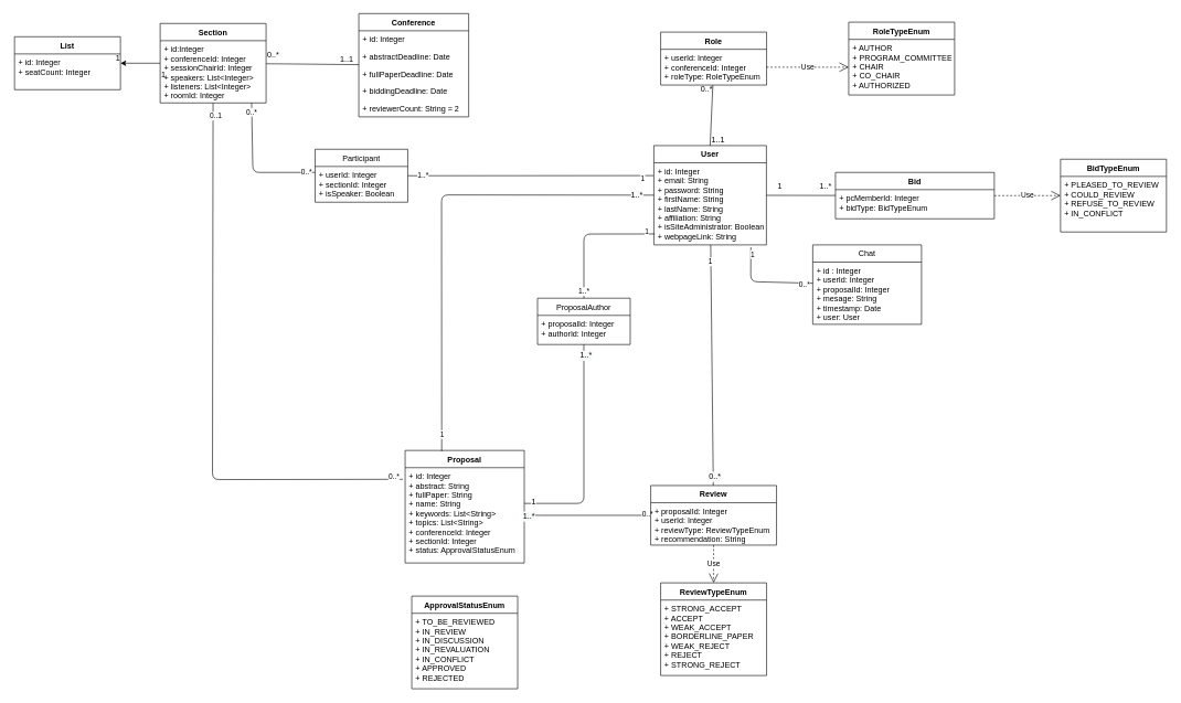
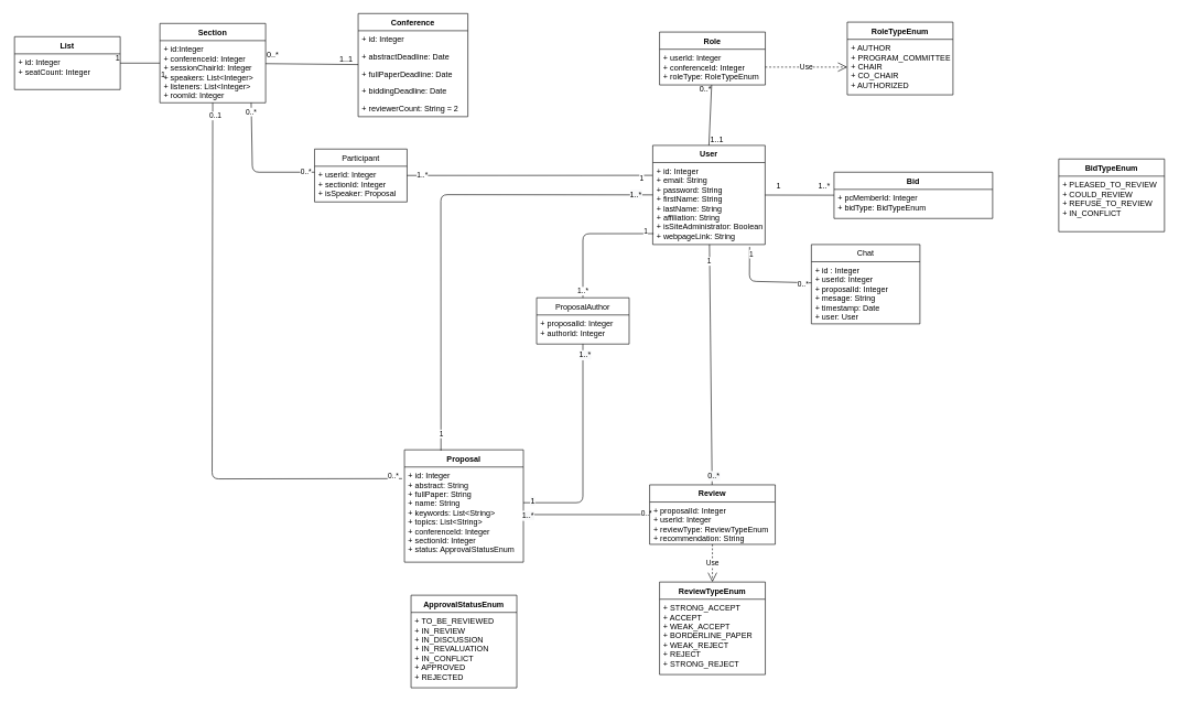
- <mxCell id="16" value="" style="endArrow=classic;html=1;rounded=0;" parent="1" target="14" edge="1" source="12"><mxGeometry relative="1" as="geometry"><mxPoint x="1108" y="-17" as="sourcePoint" /><mxPoint x="1196.719" y="-19.801" as="targetPoint" /></mxGeometry></mxCell>
+ <mxCell id="16" value="" style="endArrow=none;html=1;rounded=0;" parent="1" target="14" edge="1" source="12"><mxGeometry relative="1" as="geometry"><mxPoint x="1108" y="-17" as="sourcePoint" /><mxPoint x="1196.719" y="-19.801" as="targetPoint" /></mxGeometry></mxCell>
- <mxCell id="60" value="+ userId: Integer&#10;+ sectionId: Integer&#10;+ isSpeaker: Boolean" style="text;strokeColor=none;fillColor=none;align=left;verticalAlign=top;spacingLeft=4;spacingRight=4;overflow=hidden;rotatable=0;points=[[0,0.5],[1,0.5]];portConstraint=eastwest;" vertex="1" parent="59"><mxGeometry y="26" width="140" height="54" as="geometry" /></mxCell>
+ <mxCell id="60" value="+ userId: Integer&#10;+ sectionId: Integer&#10;+ isSpeaker: Proposal" style="text;strokeColor=none;fillColor=none;align=left;verticalAlign=top;spacingLeft=4;spacingRight=4;overflow=hidden;rotatable=0;points=[[0,0.5],[1,0.5]];portConstraint=eastwest;" vertex="1" parent="59"><mxGeometry y="26" width="140" height="54" as="geometry" /></mxCell>
- <mxCell id="42" value="Use" style="endArrow=open;endSize=12;dashed=1;html=1;" parent="1" source="33" target="40" edge="1"><mxGeometry width="160" relative="1" as="geometry"><mxPoint x="1724" y="131.45" as="sourcePoint" /><mxPoint x="1884" y="131.45" as="targetPoint" /></mxGeometry></mxCell>
